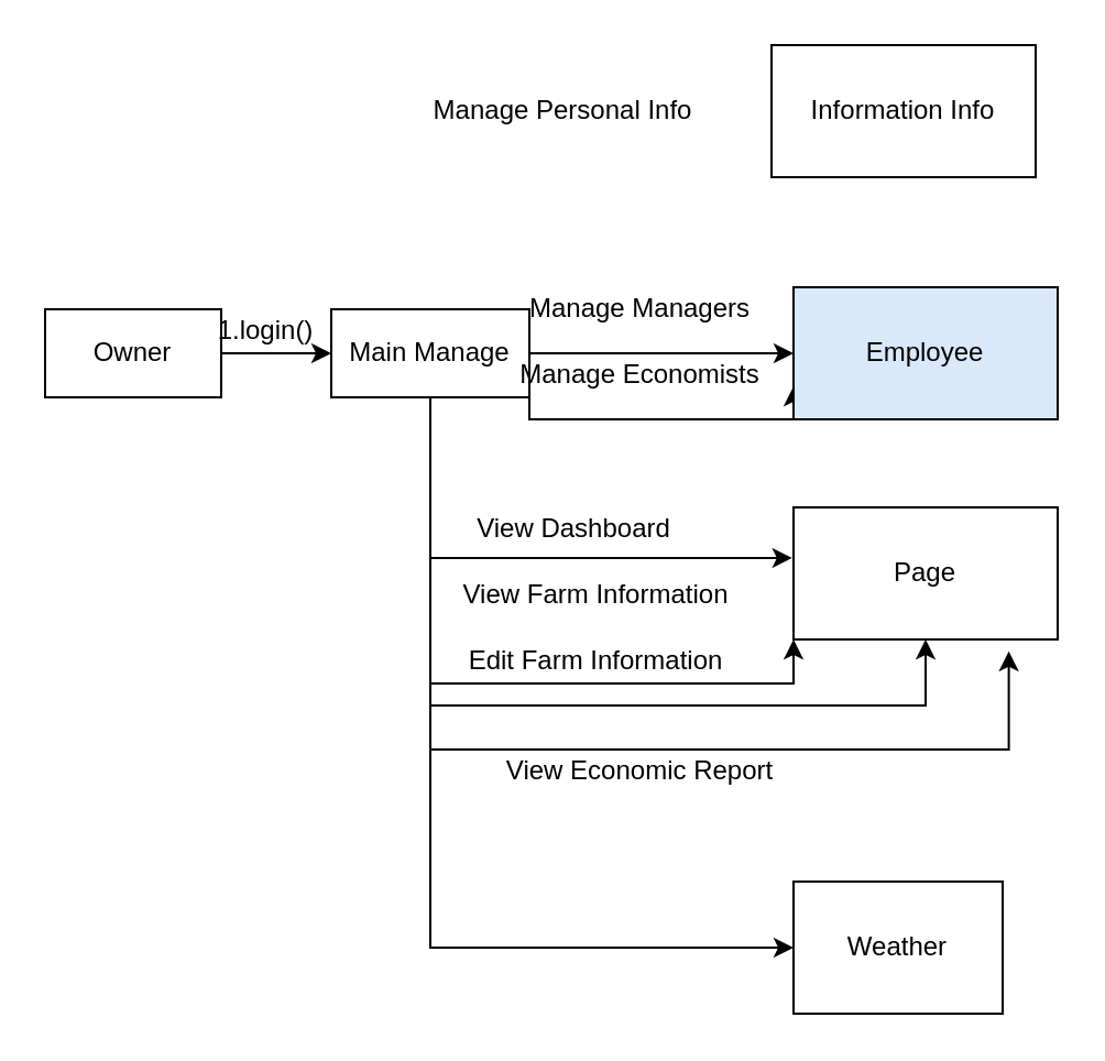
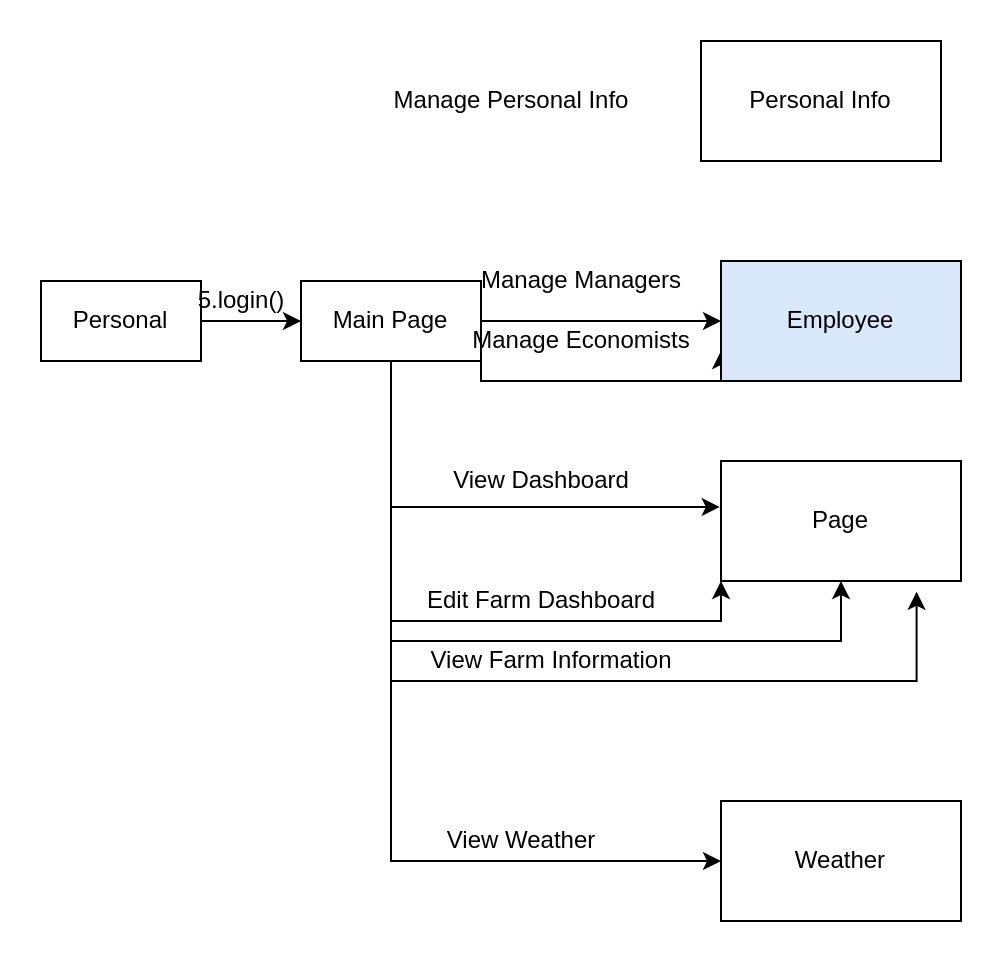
- <mxCell id="13" value="Information Info" style="rounded=0;whiteSpace=wrap;html=1;" vertex="1" parent="1"><mxGeometry x="350" y="20" width="120" height="60" as="geometry" /></mxCell>
+ <mxCell id="13" value="Personal Info" style="rounded=0;whiteSpace=wrap;html=1;" vertex="1" parent="1"><mxGeometry x="350" y="20" width="120" height="60" as="geometry" /></mxCell>
- <mxCell id="12" value="1.login()" style="text;html=1;align=center;verticalAlign=middle;resizable=0;points=[];autosize=1;strokeColor=none;" vertex="1" parent="1"><mxGeometry x="90" y="140" width="60" height="20" as="geometry" /></mxCell>
+ <mxCell id="12" value="5.login()" style="text;html=1;align=center;verticalAlign=middle;resizable=0;points=[];autosize=1;strokeColor=none;" vertex="1" parent="1"><mxGeometry x="90" y="140" width="60" height="20" as="geometry" /></mxCell>
- <mxCell id="3" value="Owner" style="rounded=0;whiteSpace=wrap;html=1;" vertex="1" parent="1"><mxGeometry x="20" y="140" width="80" height="40" as="geometry" /></mxCell>
+ <mxCell id="3" value="Personal" style="rounded=0;whiteSpace=wrap;html=1;" vertex="1" parent="1"><mxGeometry x="20" y="140" width="80" height="40" as="geometry" /></mxCell>
- <mxCell id="11" value="Main Manage" style="rounded=0;whiteSpace=wrap;html=1;" vertex="1" parent="1"><mxGeometry x="150" y="140" width="90" height="40" as="geometry" /></mxCell>
+ <mxCell id="11" value="Main Page" style="rounded=0;whiteSpace=wrap;html=1;" vertex="1" parent="1"><mxGeometry x="150" y="140" width="90" height="40" as="geometry" /></mxCell>
- <mxCell id="19" value="View Dashboard" style="text;html=1;align=center;verticalAlign=middle;resizable=0;points=[];autosize=1;strokeColor=none;" vertex="1" parent="1"><mxGeometry x="210" y="230" width="100" height="20" as="geometry" /></mxCell>
+ <mxCell id="19" value="View Dashboard" style="text;html=1;align=center;verticalAlign=middle;resizable=0;points=[];autosize=1;strokeColor=none;" vertex="1" parent="1"><mxGeometry x="220" y="230" width="100" height="20" as="geometry" /></mxCell>
- <mxCell id="21" value="View Farm Information" style="text;html=1;align=center;verticalAlign=middle;resizable=0;points=[];autosize=1;strokeColor=none;" vertex="1" parent="1"><mxGeometry x="200" y="260" width="140" height="20" as="geometry" /></mxCell>
+ <mxCell id="21" value="View Farm Information" style="text;html=1;align=center;verticalAlign=middle;resizable=0;points=[];autosize=1;strokeColor=none;" vertex="1" parent="1"><mxGeometry x="205" y="320" width="140" height="20" as="geometry" /></mxCell>
- <mxCell id="20" value="Edit Farm Information" style="text;html=1;align=center;verticalAlign=middle;resizable=0;points=[];autosize=1;strokeColor=none;" vertex="1" parent="1"><mxGeometry x="205" y="290" width="130" height="20" as="geometry" /></mxCell>
+ <mxCell id="20" value="Edit Farm Dashboard" style="text;html=1;align=center;verticalAlign=middle;resizable=0;points=[];autosize=1;strokeColor=none;" vertex="1" parent="1"><mxGeometry x="205" y="290" width="130" height="20" as="geometry" /></mxCell>
- <mxCell id="24" value="View Economic Report" style="text;html=1;align=center;verticalAlign=middle;resizable=0;points=[];autosize=1;strokeColor=none;" vertex="1" parent="1"><mxGeometry x="220" y="340" width="140" height="20" as="geometry" /></mxCell>
+ <mxCell id="23" value="View Weather" style="text;html=1;align=center;verticalAlign=middle;resizable=0;points=[];autosize=1;strokeColor=none;" vertex="1" parent="1"><mxGeometry x="215" y="410" width="90" height="20" as="geometry" /></mxCell>
- <mxCell id="22" value="Weather" style="rounded=0;whiteSpace=wrap;html=1;" vertex="1" parent="1"><mxGeometry x="360" y="400" width="95" height="60" as="geometry" /></mxCell>
+ <mxCell id="22" value="Weather" style="rounded=0;whiteSpace=wrap;html=1;" vertex="1" parent="1"><mxGeometry x="360" y="400" width="120" height="60" as="geometry" /></mxCell>
